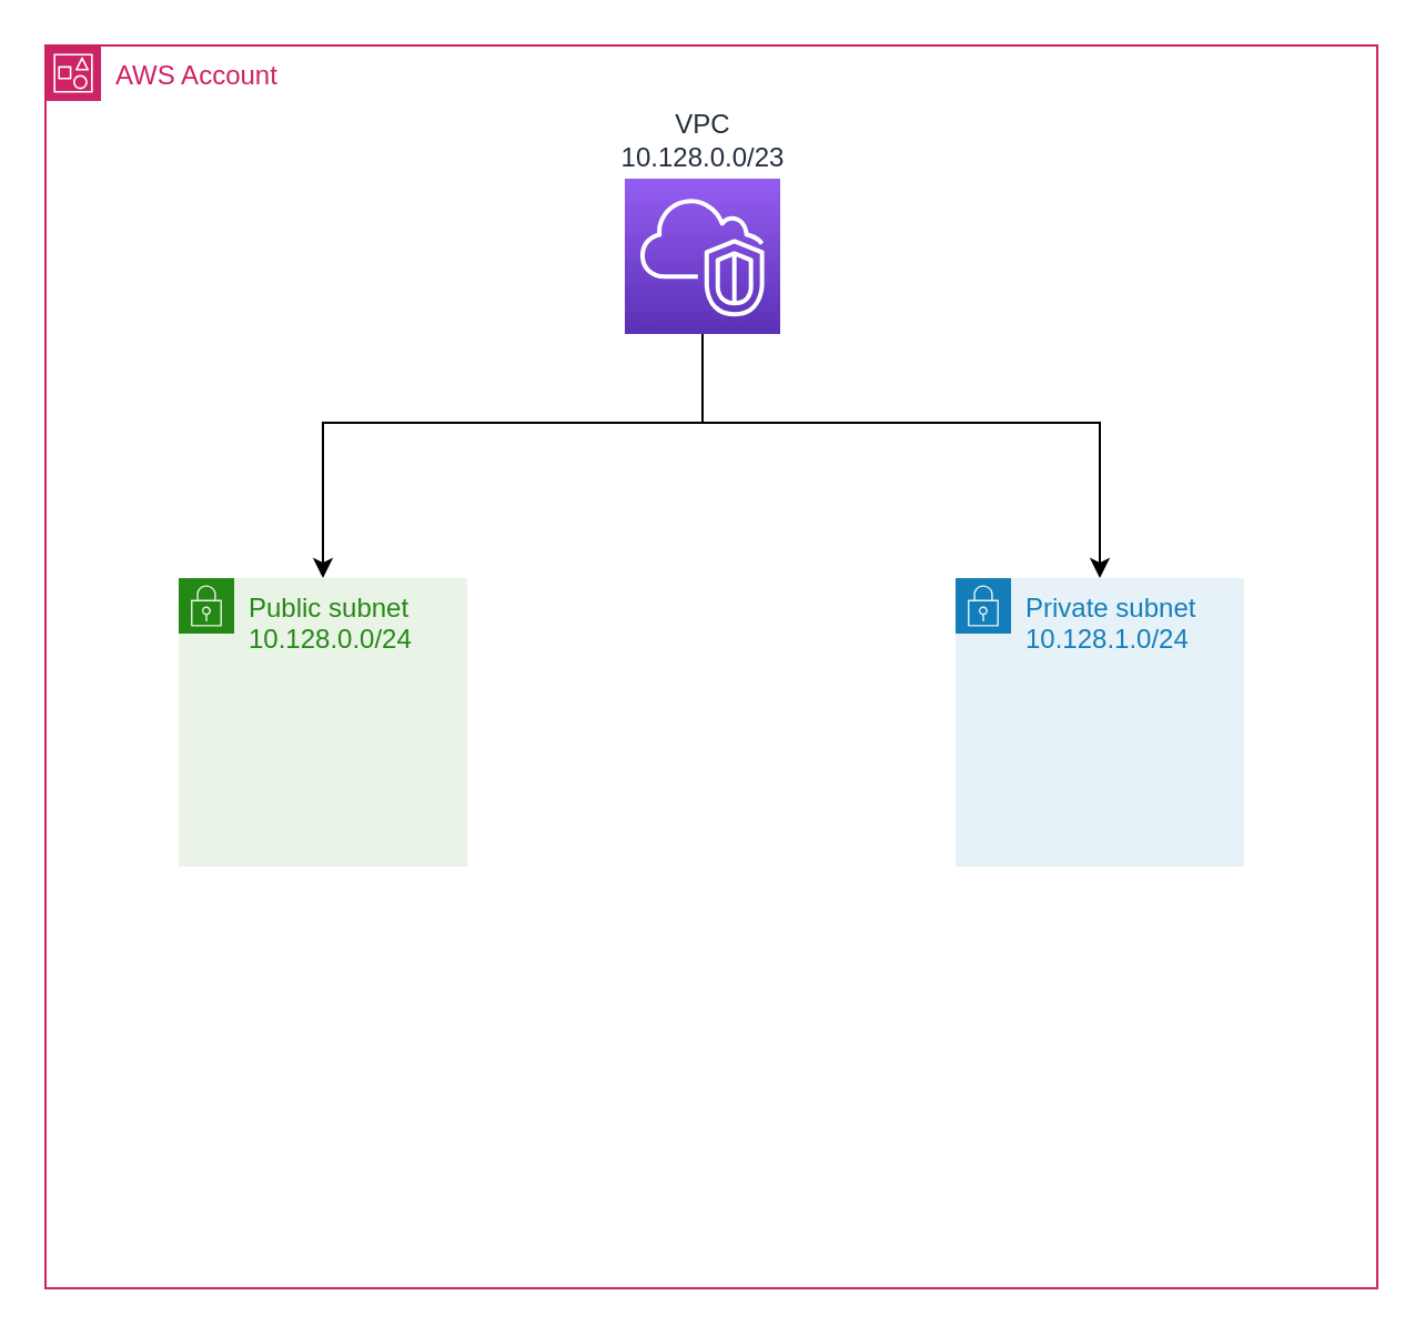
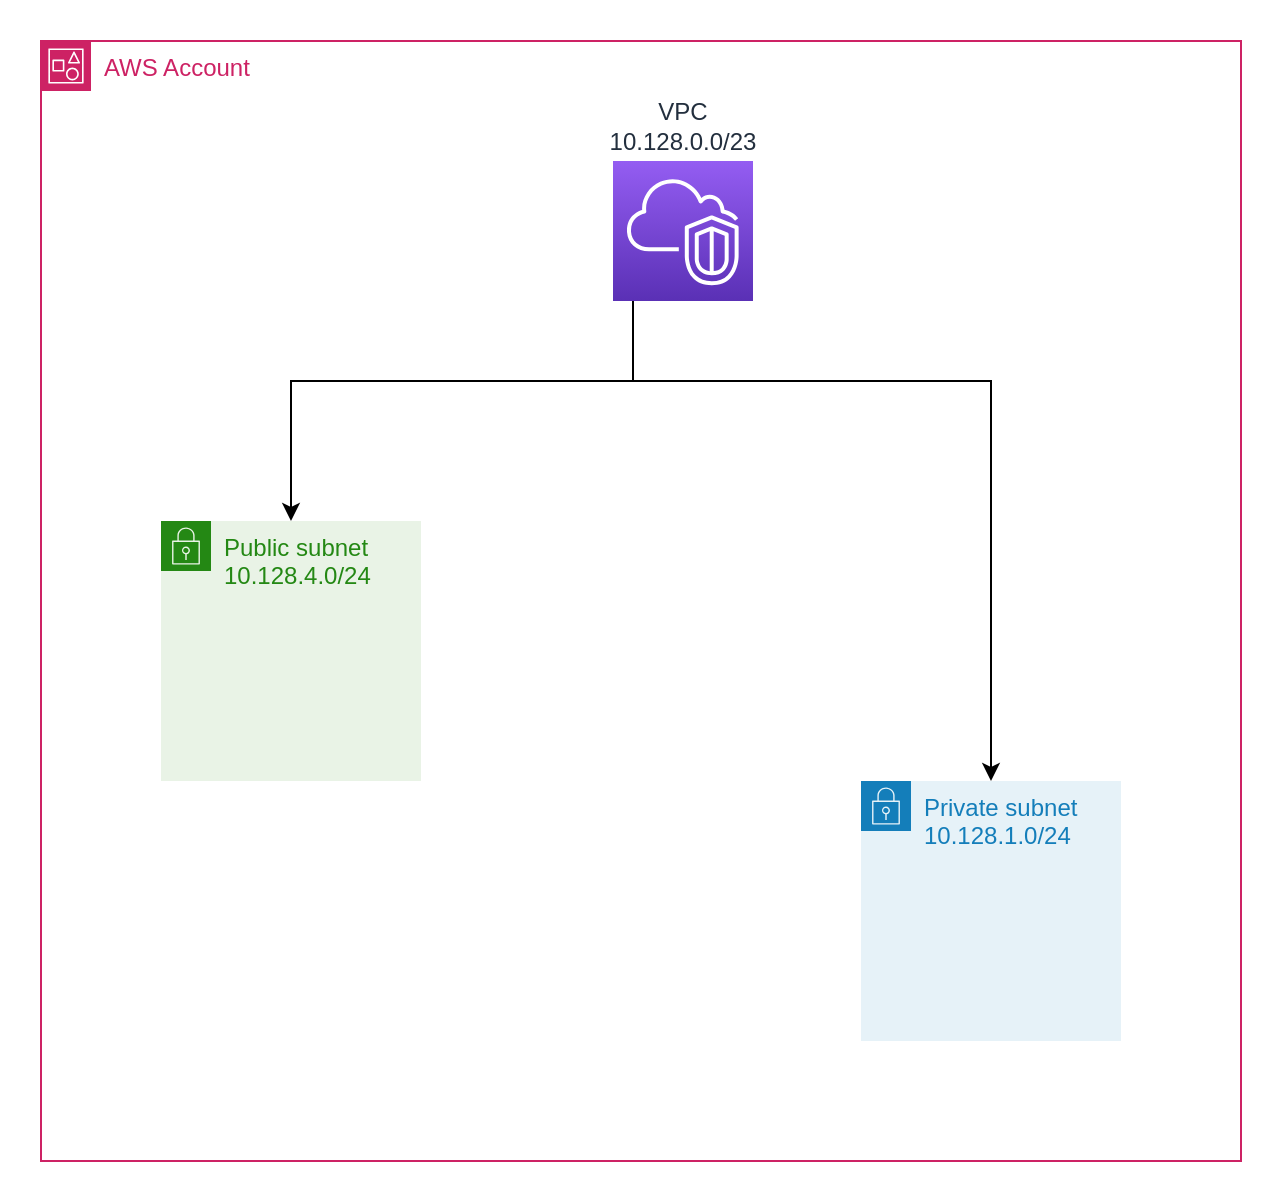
- <mxCell id="7" value="VPC&lt;br&gt;10.128.0.0/23" style="sketch=0;points=[[0,0,0],[0.25,0,0],[0.5,0,0],[0.75,0,0],[1,0,0],[0,1,0],[0.25,1,0],[0.5,1,0],[0.75,1,0],[1,1,0],[0,0.25,0],[0,0.5,0],[0,0.75,0],[1,0.25,0],[1,0.5,0],[1,0.75,0]];outlineConnect=0;fontColor=#232F3E;gradientColor=#945DF2;gradientDirection=north;fillColor=#5A30B5;strokeColor=#ffffff;dashed=0;verticalLabelPosition=top;verticalAlign=bottom;align=center;html=1;fontSize=12;fontStyle=0;aspect=fixed;shape=mxgraph.aws4.resourceIcon;resIcon=mxgraph.aws4.vpc;horizontal=1;labelPosition=center;" vertex="1" parent="2"><mxGeometry x="261" y="60" width="70" height="70" as="geometry" /></mxCell>
+ <mxCell id="7" value="VPC&lt;br&gt;10.128.0.0/23" style="sketch=0;points=[[0,0,0],[0.25,0,0],[0.5,0,0],[0.75,0,0],[1,0,0],[0,1,0],[0.25,1,0],[0.5,1,0],[0.75,1,0],[1,1,0],[0,0.25,0],[0,0.5,0],[0,0.75,0],[1,0.25,0],[1,0.5,0],[1,0.75,0]];outlineConnect=0;fontColor=#232F3E;gradientColor=#945DF2;gradientDirection=north;fillColor=#5A30B5;strokeColor=#ffffff;dashed=0;verticalLabelPosition=top;verticalAlign=bottom;align=center;html=1;fontSize=12;fontStyle=0;aspect=fixed;shape=mxgraph.aws4.resourceIcon;resIcon=mxgraph.aws4.vpc;horizontal=1;labelPosition=center;" vertex="1" parent="2"><mxGeometry x="286" y="60" width="70" height="70" as="geometry" /></mxCell>
- <mxCell id="6" value="Public subnet&lt;br&gt;10.128.0.0/24" style="points=[[0,0],[0.25,0],[0.5,0],[0.75,0],[1,0],[1,0.25],[1,0.5],[1,0.75],[1,1],[0.75,1],[0.5,1],[0.25,1],[0,1],[0,0.75],[0,0.5],[0,0.25]];outlineConnect=0;gradientColor=none;html=1;whiteSpace=wrap;fontSize=12;fontStyle=0;container=1;pointerEvents=0;collapsible=0;recursiveResize=0;shape=mxgraph.aws4.group;grIcon=mxgraph.aws4.group_security_group;grStroke=0;strokeColor=#248814;fillColor=#E9F3E6;verticalAlign=top;align=left;spacingLeft=30;fontColor=#248814;dashed=0;" vertex="1" parent="2"><mxGeometry x="60" y="240" width="130" height="130" as="geometry" /></mxCell>
+ <mxCell id="6" value="Public subnet&lt;br&gt;10.128.4.0/24" style="points=[[0,0],[0.25,0],[0.5,0],[0.75,0],[1,0],[1,0.25],[1,0.5],[1,0.75],[1,1],[0.75,1],[0.5,1],[0.25,1],[0,1],[0,0.75],[0,0.5],[0,0.25]];outlineConnect=0;gradientColor=none;html=1;whiteSpace=wrap;fontSize=12;fontStyle=0;container=1;pointerEvents=0;collapsible=0;recursiveResize=0;shape=mxgraph.aws4.group;grIcon=mxgraph.aws4.group_security_group;grStroke=0;strokeColor=#248814;fillColor=#E9F3E6;verticalAlign=top;align=left;spacingLeft=30;fontColor=#248814;dashed=0;" vertex="1" parent="2"><mxGeometry x="60" y="240" width="130" height="130" as="geometry" /></mxCell>
- <mxCell id="5" value="Private subnet&lt;br&gt;10.128.1.0/24" style="points=[[0,0],[0.25,0],[0.5,0],[0.75,0],[1,0],[1,0.25],[1,0.5],[1,0.75],[1,1],[0.75,1],[0.5,1],[0.25,1],[0,1],[0,0.75],[0,0.5],[0,0.25]];outlineConnect=0;gradientColor=none;html=1;whiteSpace=wrap;fontSize=12;fontStyle=0;container=1;pointerEvents=0;collapsible=0;recursiveResize=0;shape=mxgraph.aws4.group;grIcon=mxgraph.aws4.group_security_group;grStroke=0;strokeColor=#147EBA;fillColor=#E6F2F8;verticalAlign=top;align=left;spacingLeft=30;fontColor=#147EBA;dashed=0;" vertex="1" parent="2"><mxGeometry x="410" y="240" width="130" height="130" as="geometry" /></mxCell>
+ <mxCell id="5" value="Private subnet&lt;br&gt;10.128.1.0/24" style="points=[[0,0],[0.25,0],[0.5,0],[0.75,0],[1,0],[1,0.25],[1,0.5],[1,0.75],[1,1],[0.75,1],[0.5,1],[0.25,1],[0,1],[0,0.75],[0,0.5],[0,0.25]];outlineConnect=0;gradientColor=none;html=1;whiteSpace=wrap;fontSize=12;fontStyle=0;container=1;pointerEvents=0;collapsible=0;recursiveResize=0;shape=mxgraph.aws4.group;grIcon=mxgraph.aws4.group_security_group;grStroke=0;strokeColor=#147EBA;fillColor=#E6F2F8;verticalAlign=top;align=left;spacingLeft=30;fontColor=#147EBA;dashed=0;" vertex="1" parent="2"><mxGeometry x="410" y="370" width="130" height="130" as="geometry" /></mxCell>
